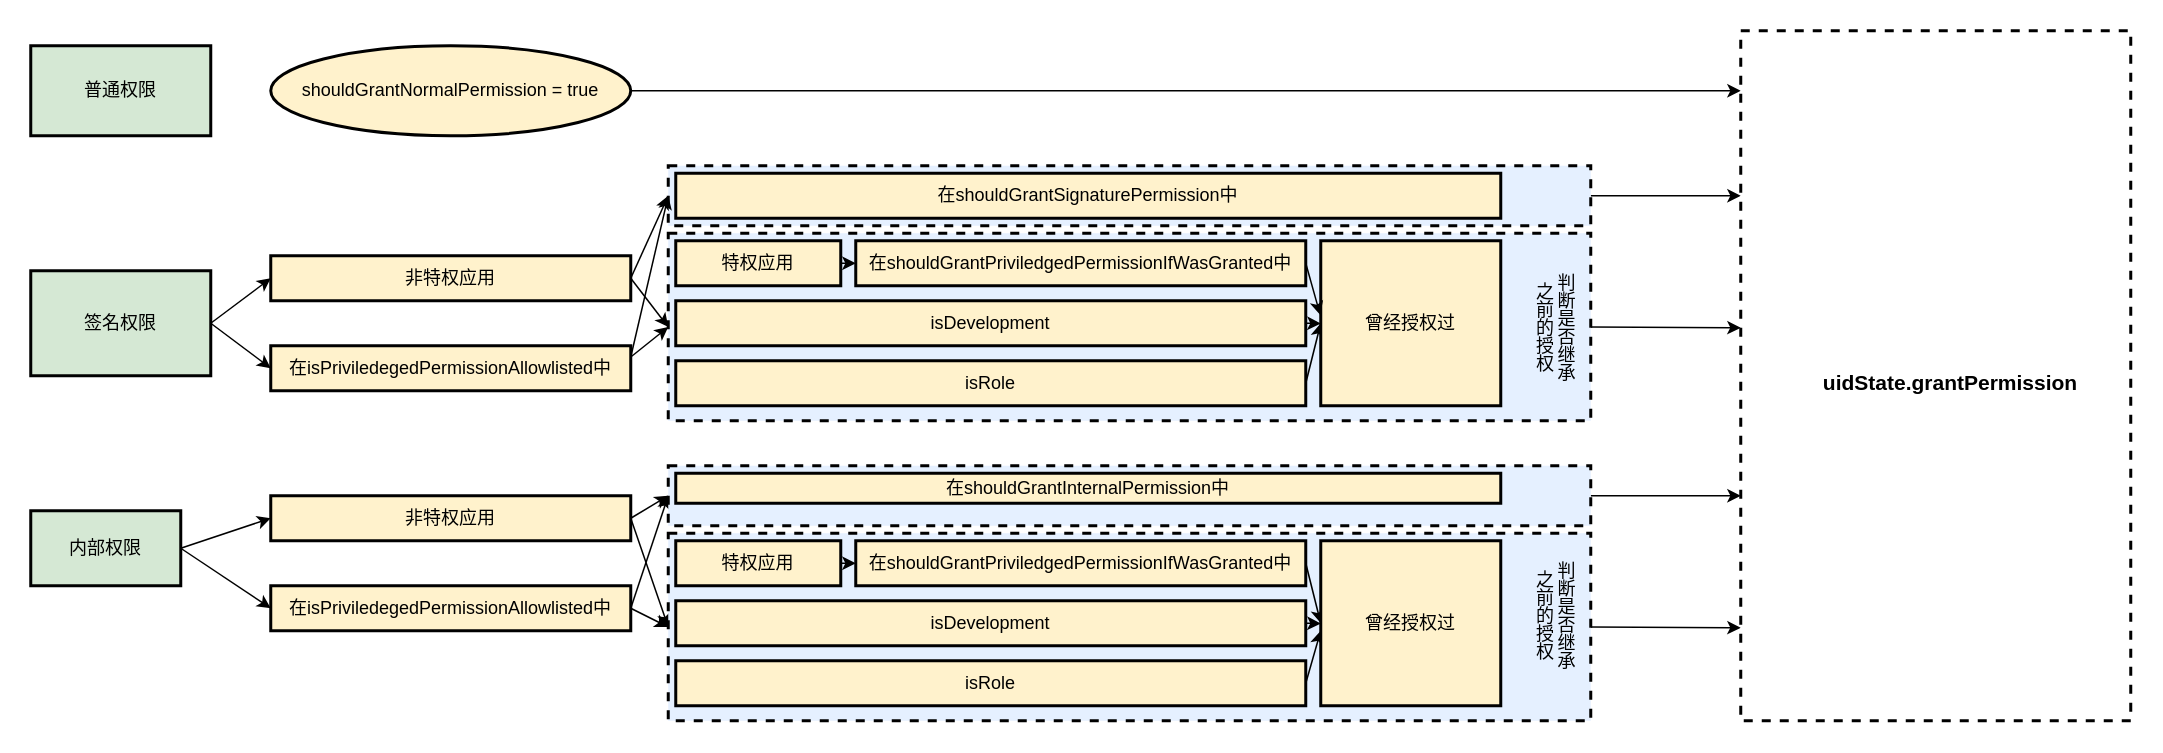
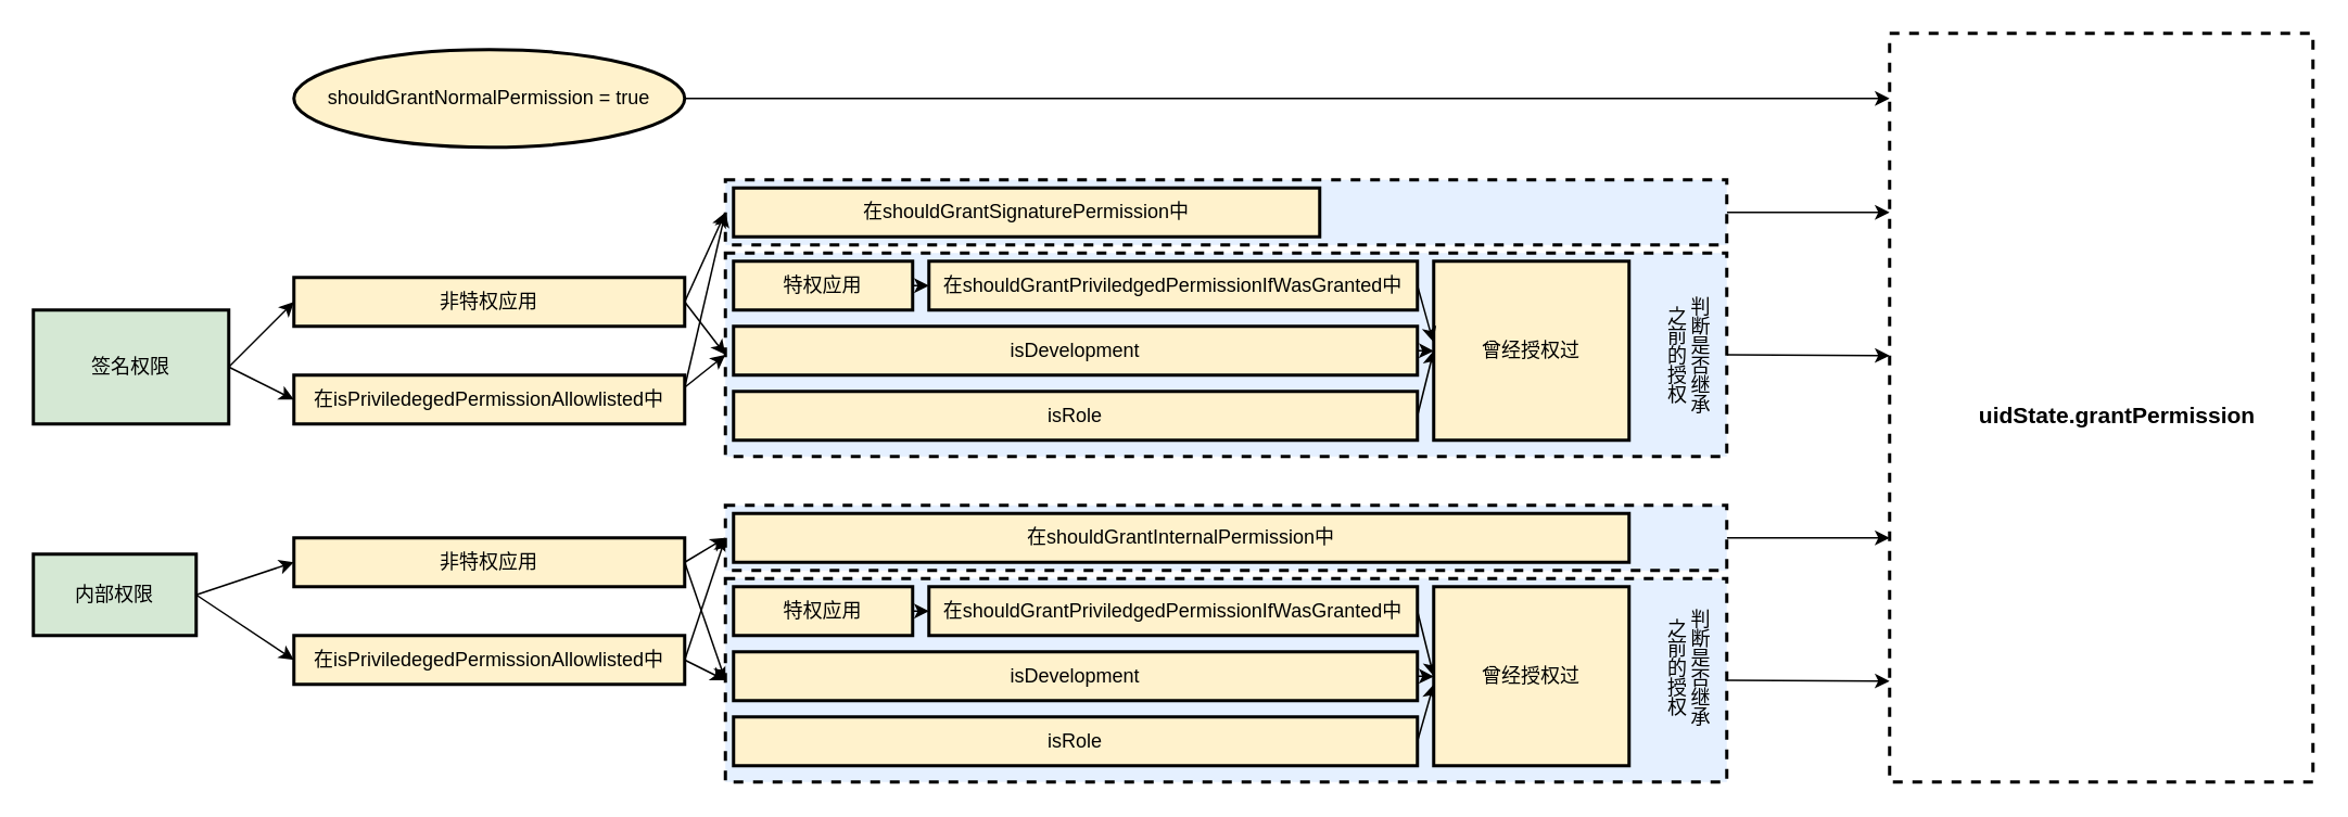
- <mxCell id="6" value="普通权限" style="rounded=0;whiteSpace=wrap;html=1;fillColor=#d5e8d4;strokeColor=#000000;strokeWidth=2;" parent="1" vertex="1"><mxGeometry x="20" y="30" width="120" height="60" as="geometry" /></mxCell>
- <mxCell id="18" value="在shouldGrantSignaturePermission中" style="rounded=0;whiteSpace=wrap;html=1;fillColor=#fff2cc;strokeColor=#000000;strokeWidth=2;" parent="1" vertex="1"><mxGeometry x="450" y="115" width="550" height="30" as="geometry" /></mxCell>
+ <mxCell id="18" value="在shouldGrantSignaturePermission中" style="rounded=0;whiteSpace=wrap;html=1;fillColor=#fff2cc;strokeColor=#000000;strokeWidth=2;" parent="1" vertex="1"><mxGeometry x="450" y="115" width="360" height="30" as="geometry" /></mxCell>
- <mxCell id="11" value="签名权限" style="rounded=0;whiteSpace=wrap;html=1;fillColor=#d5e8d4;strokeColor=#000000;strokeWidth=2;" parent="1" vertex="1"><mxGeometry x="20" y="180" width="120" height="70" as="geometry" /></mxCell>
+ <mxCell id="11" value="签名权限" style="rounded=0;whiteSpace=wrap;html=1;fillColor=#d5e8d4;strokeColor=#000000;strokeWidth=2;" parent="1" vertex="1"><mxGeometry x="20" y="190" width="120" height="70" as="geometry" /></mxCell>
- <mxCell id="40" value="在shouldGrantInternalPermission中" style="rounded=0;whiteSpace=wrap;html=1;fillColor=#fff2cc;strokeColor=#000000;strokeWidth=2;" parent="1" vertex="1"><mxGeometry x="450" y="315" width="550" height="20" as="geometry" /></mxCell>
+ <mxCell id="40" value="在shouldGrantInternalPermission中" style="rounded=0;whiteSpace=wrap;html=1;fillColor=#fff2cc;strokeColor=#000000;strokeWidth=2;" parent="1" vertex="1"><mxGeometry x="450" y="315" width="550" height="30" as="geometry" /></mxCell>
